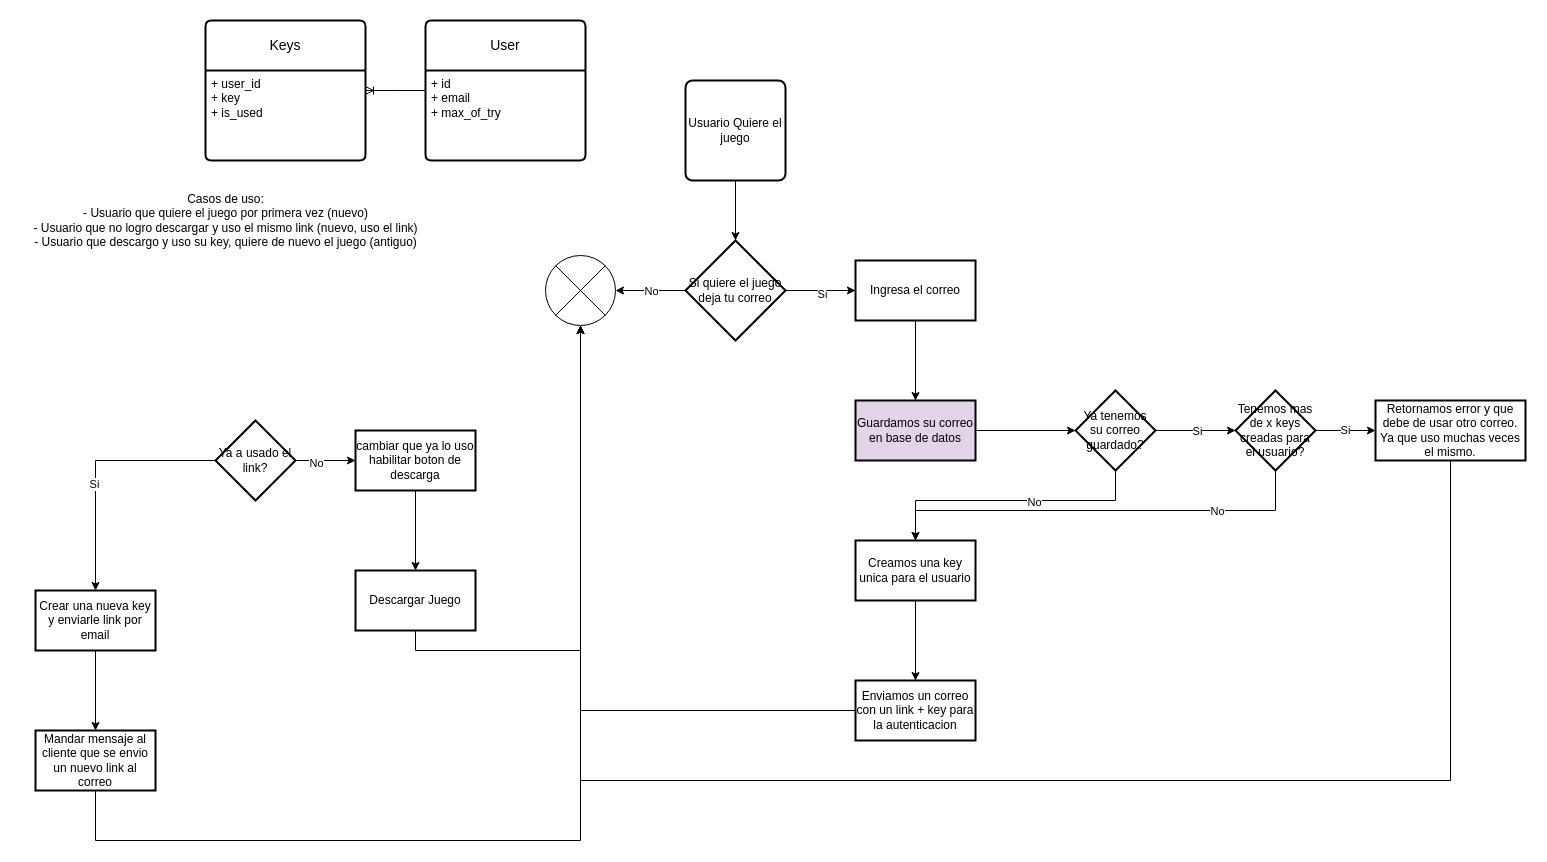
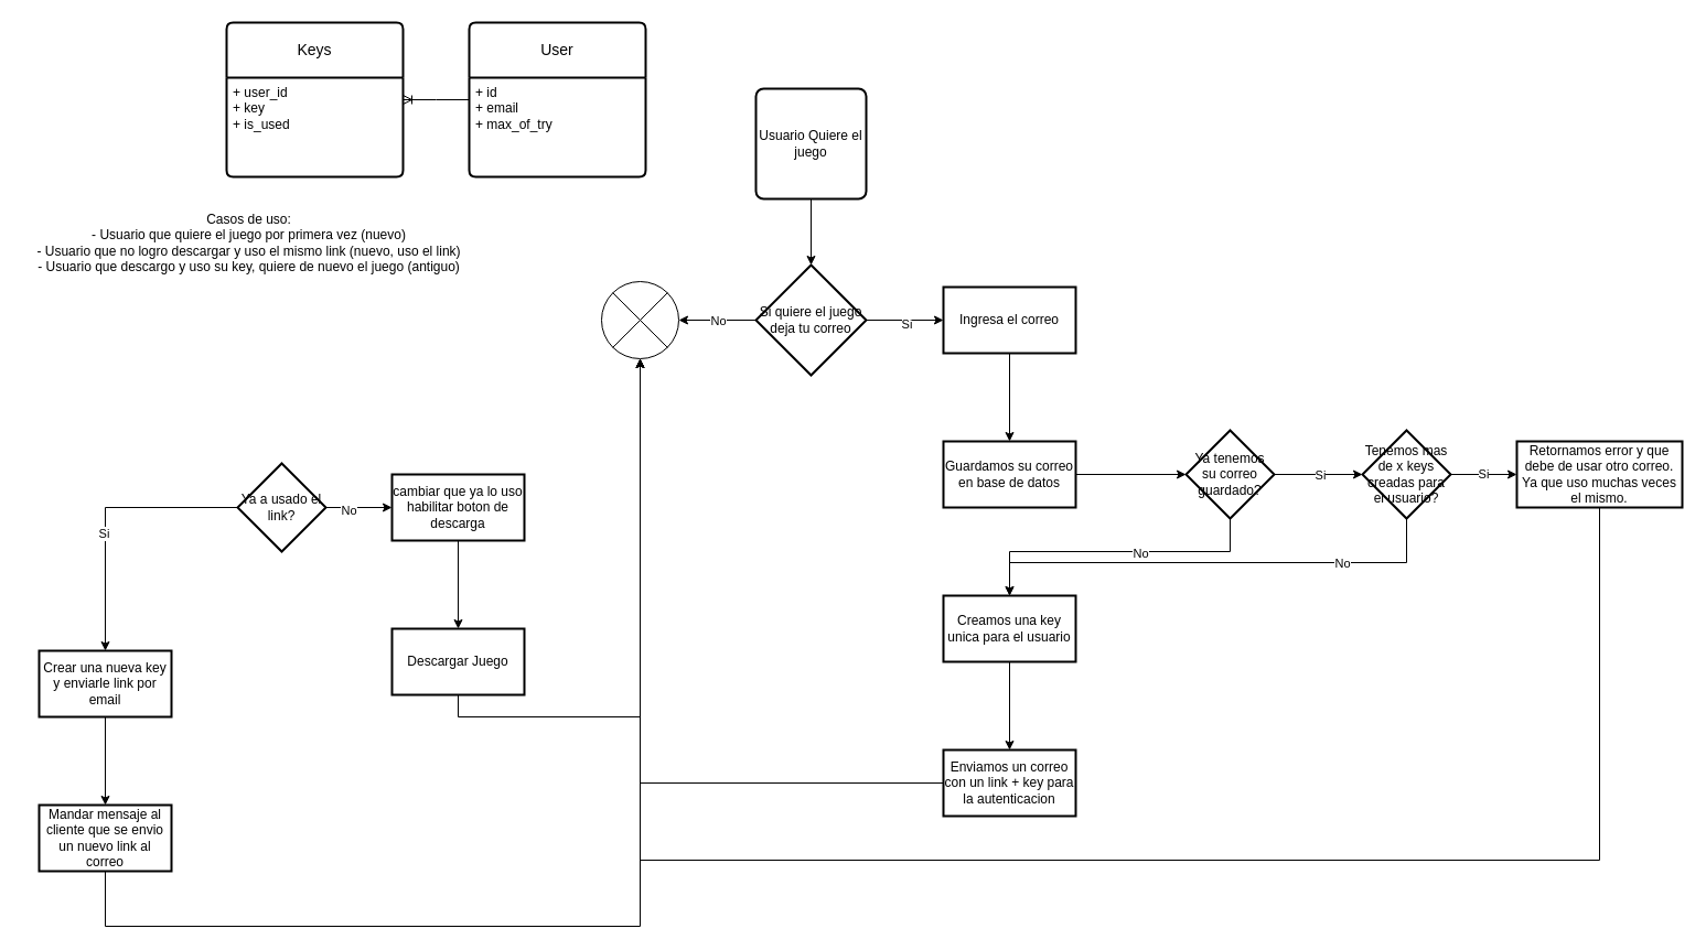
- <mxCell id="15" value="Guardamos su correo en base de datos" style="whiteSpace=wrap;html=1;strokeWidth=2;fillColor=#e1d5e7;" vertex="1" parent="1"><mxGeometry x="855" y="400" width="120" height="60" as="geometry" /></mxCell>
+ <mxCell id="15" value="Guardamos su correo en base de datos" style="whiteSpace=wrap;html=1;strokeWidth=2;" vertex="1" parent="1"><mxGeometry x="855" y="400" width="120" height="60" as="geometry" /></mxCell>
